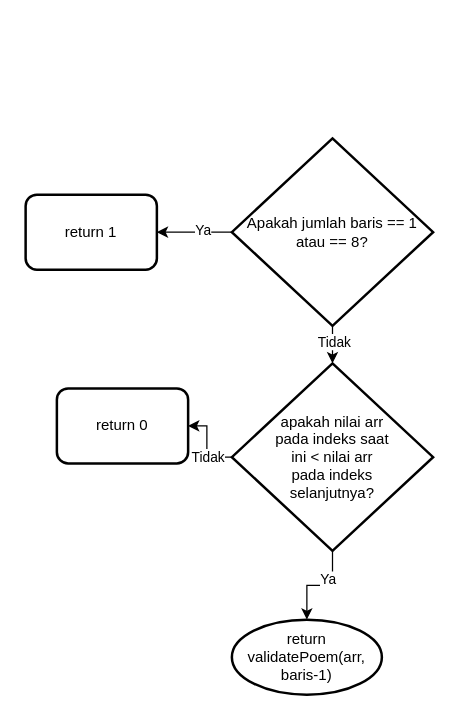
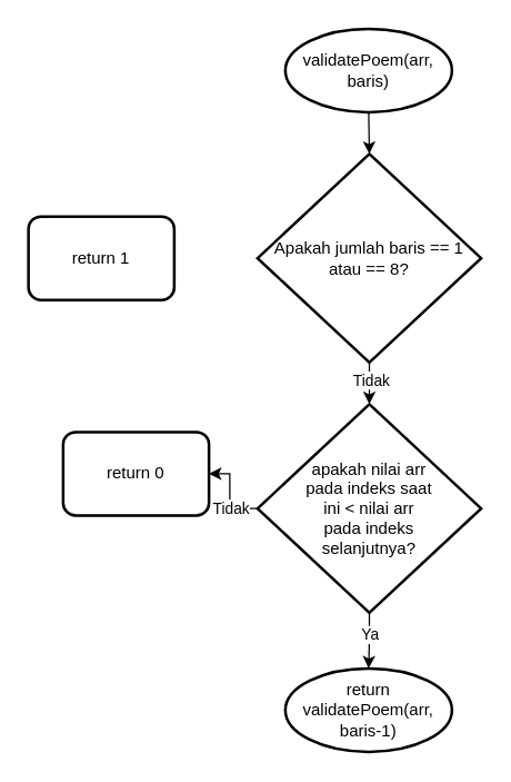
+ <mxCell id="3" value="validatePoem(arr, baris)" style="strokeWidth=2;html=1;shape=mxgraph.flowchart.start_1;whiteSpace=wrap;" parent="1" vertex="1"><mxGeometry x="205" y="20" width="120" height="60" as="geometry" /></mxCell>
+ <mxCell id="2" style="edgeStyle=orthogonalEdgeStyle;rounded=0;orthogonalLoop=1;jettySize=auto;html=1;exitX=0.5;exitY=1;exitDx=0;exitDy=0;exitPerimeter=0;entryX=0.5;entryY=0;entryDx=0;entryDy=0;" parent="1" source="3" target="8" edge="1"><mxGeometry relative="1" as="geometry"><mxPoint x="265" y="110" as="targetPoint" /></mxGeometry></mxCell>
- <mxCell id="6" style="edgeStyle=orthogonalEdgeStyle;rounded=0;orthogonalLoop=1;jettySize=auto;html=1;exitX=0;exitY=0.5;exitDx=0;exitDy=0;entryX=1;entryY=0.5;entryDx=0;entryDy=0;" edge="1" parent="1" source="8" target="15"><mxGeometry relative="1" as="geometry" /></mxCell>
- <mxCell id="7" value="Ya" style="edgeLabel;html=1;align=center;verticalAlign=middle;resizable=0;points=[];" vertex="1" connectable="0" parent="6"><mxGeometry x="-0.216" y="-2" relative="1" as="geometry"><mxPoint as="offset" /></mxGeometry></mxCell>
- <mxCell id="16" value="return validatePoem(arr, baris-1)" style="strokeWidth=2;html=1;shape=mxgraph.flowchart.start_1;whiteSpace=wrap;" vertex="1" parent="1"><mxGeometry x="185" y="495" width="120" height="60" as="geometry" /></mxCell>
+ <mxCell id="16" value="return validatePoem(arr, baris-1)" style="strokeWidth=2;html=1;shape=mxgraph.flowchart.start_1;whiteSpace=wrap;" vertex="1" parent="1"><mxGeometry x="205" y="480" width="120" height="60" as="geometry" /></mxCell>
